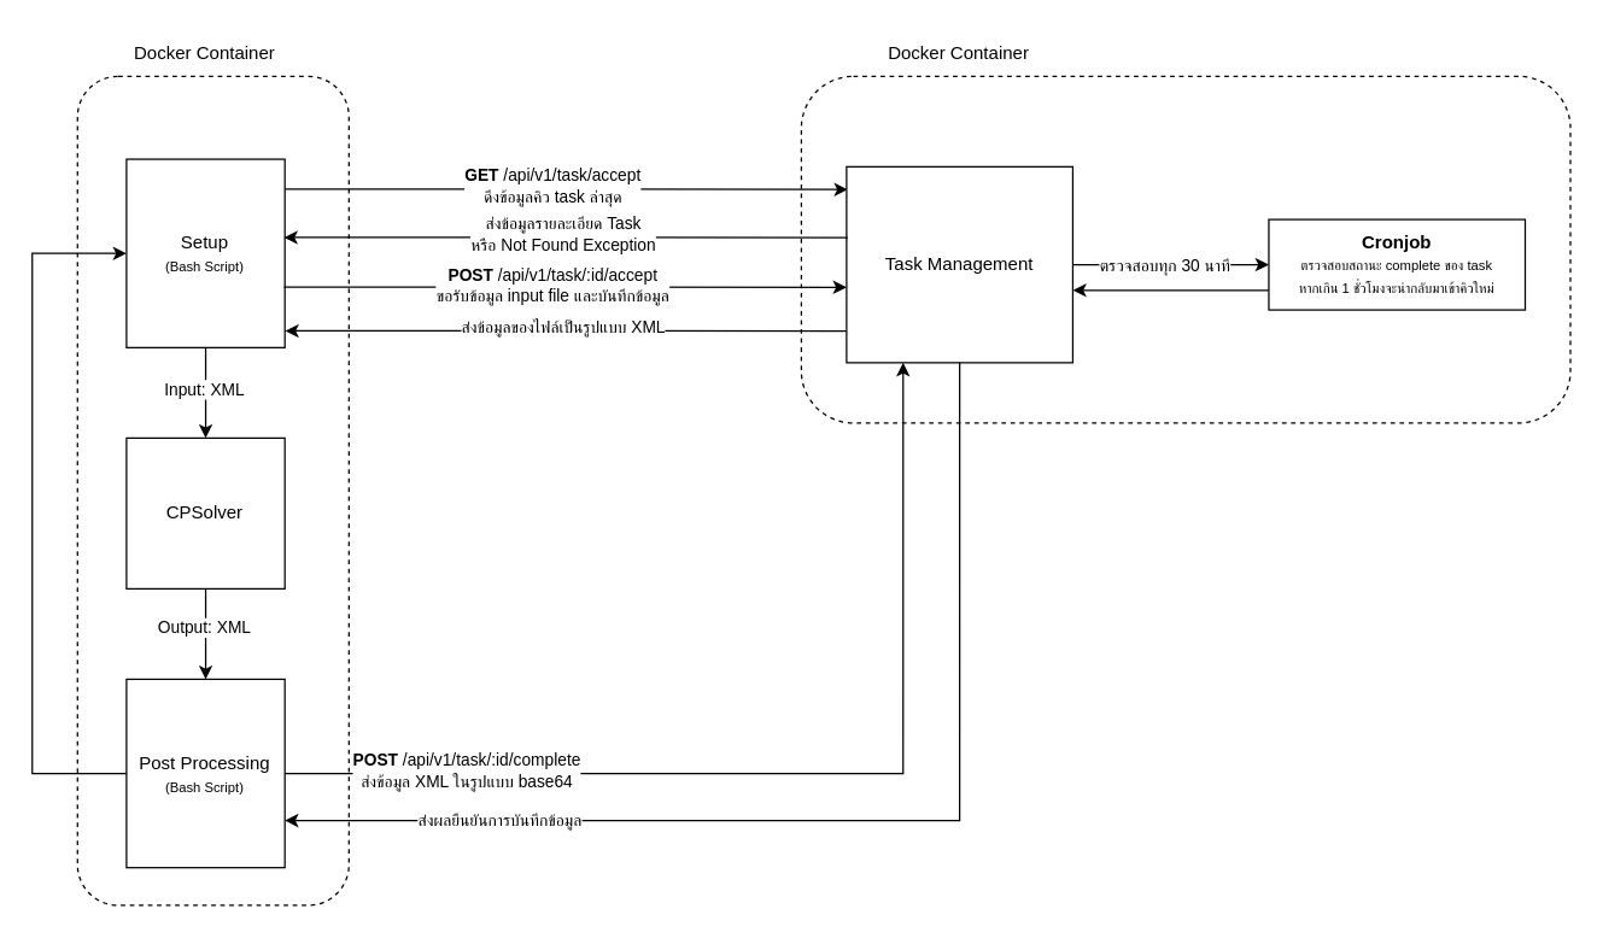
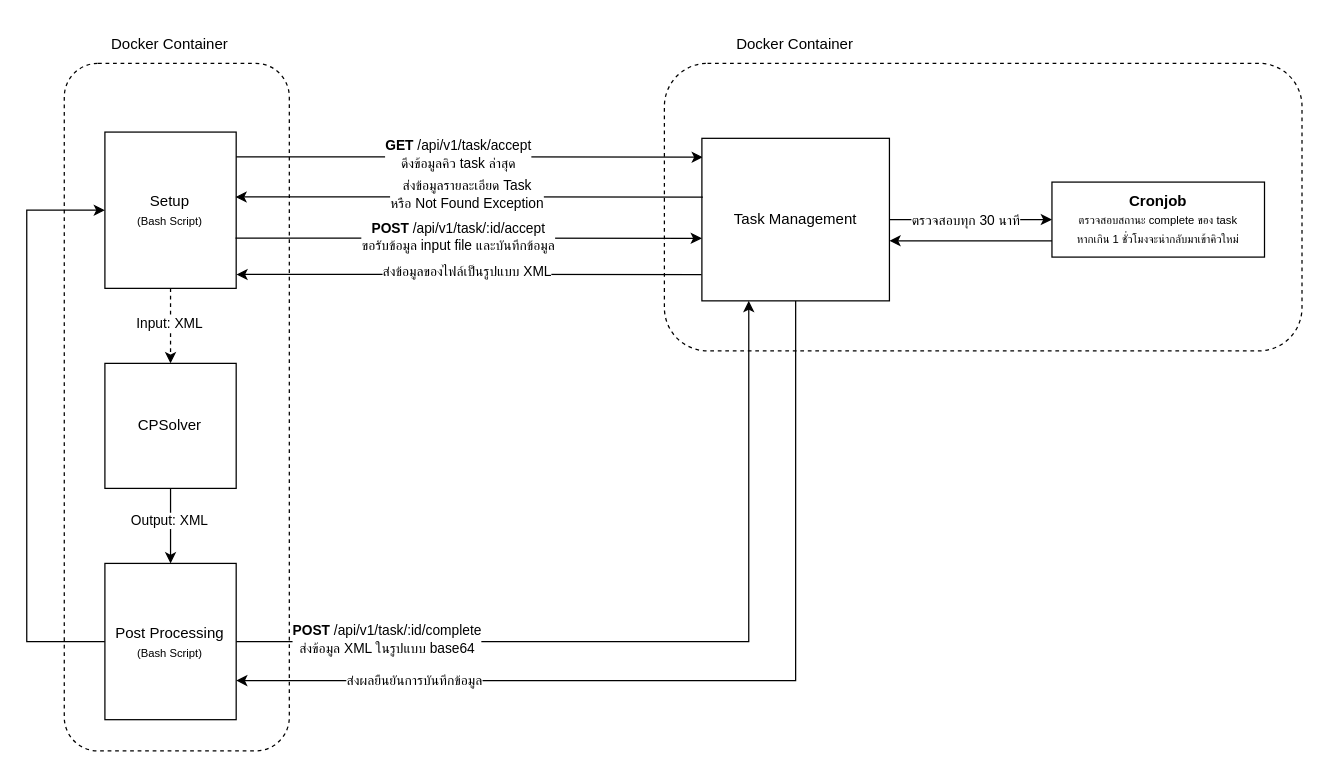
- <mxCell id="5" style="edgeStyle=orthogonalEdgeStyle;rounded=0;orthogonalLoop=1;jettySize=auto;html=1;exitX=0.5;exitY=1;exitDx=0;exitDy=0;entryX=0.5;entryY=0;entryDx=0;entryDy=0;" parent="1" source="7" target="19" edge="1"><mxGeometry relative="1" as="geometry" /></mxCell>
+ <mxCell id="5" style="edgeStyle=orthogonalEdgeStyle;rounded=0;orthogonalLoop=1;jettySize=auto;html=1;exitX=0.5;exitY=1;exitDx=0;exitDy=0;entryX=0.5;entryY=0;entryDx=0;entryDy=0;dashed=1;" parent="1" source="7" target="19" edge="1"><mxGeometry relative="1" as="geometry" /></mxCell>
